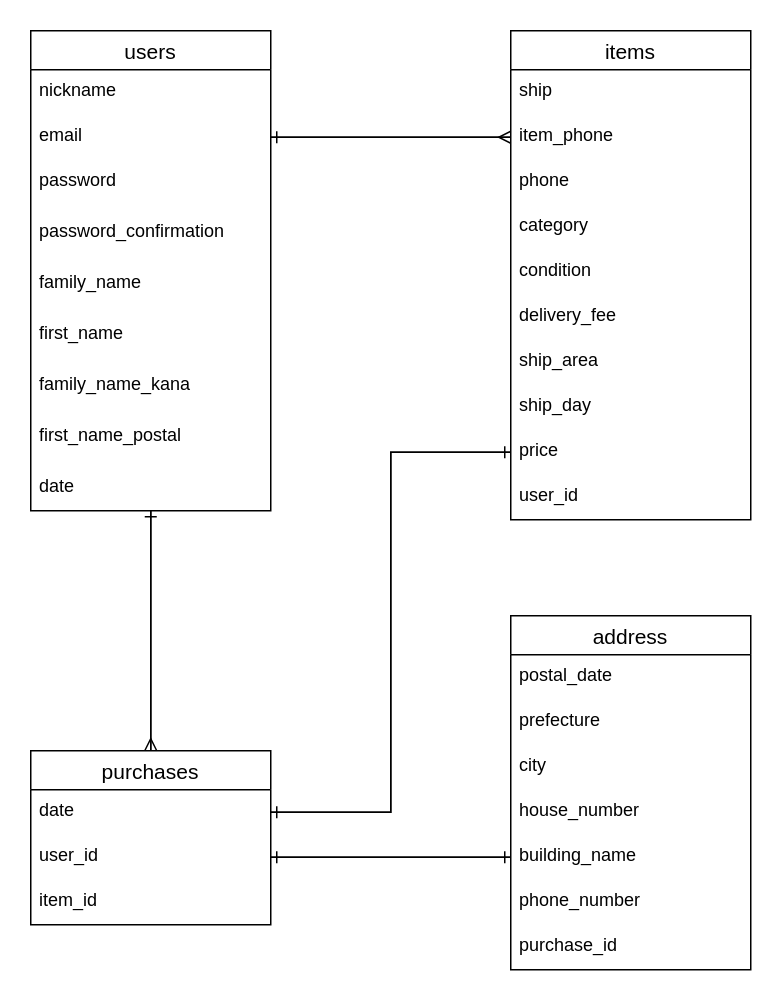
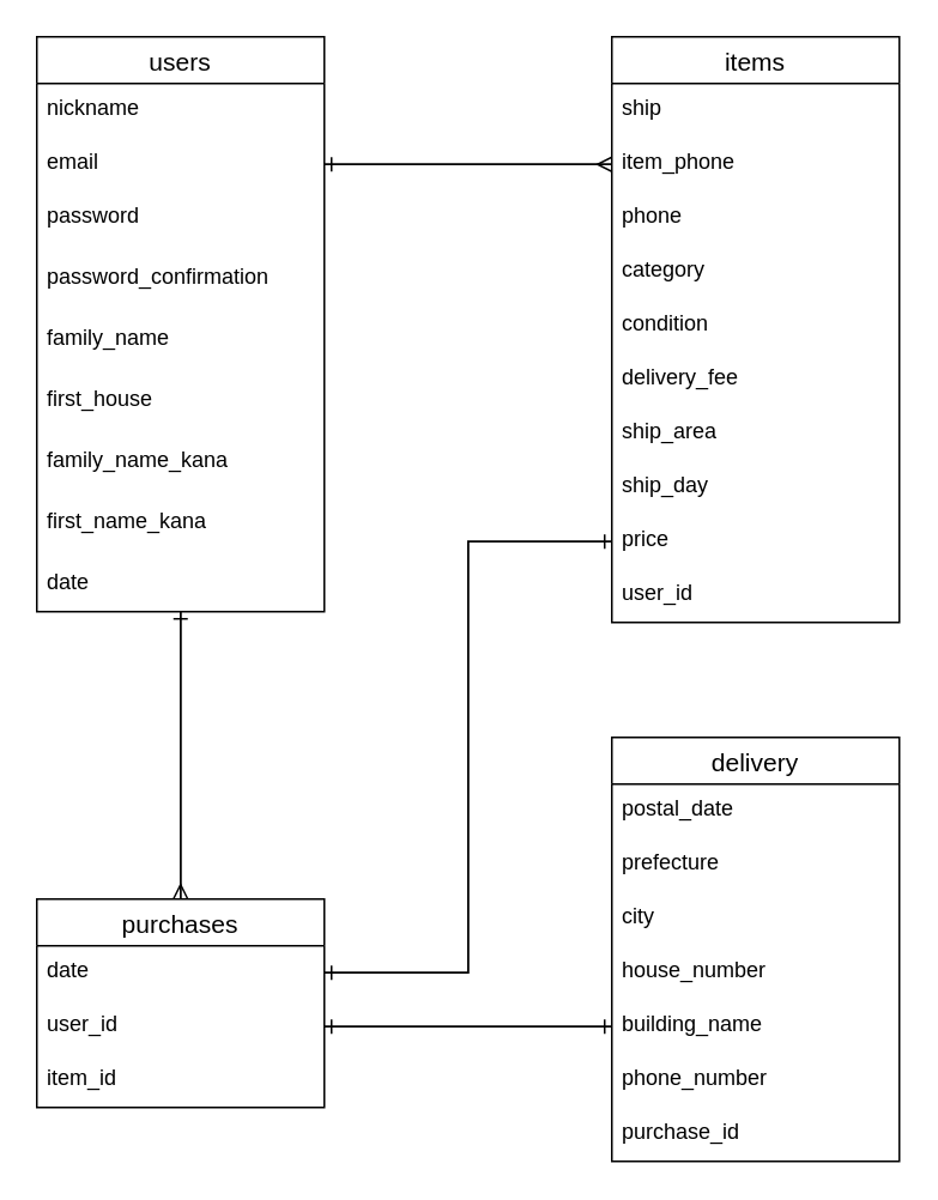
- <mxCell id="27" value="first_name" style="text;strokeColor=none;fillColor=none;spacingLeft=4;spacingRight=4;overflow=hidden;rotatable=0;points=[[0,0.5],[1,0.5]];portConstraint=eastwest;fontSize=12;rounded=0;" vertex="1" parent="21"><mxGeometry y="188" width="160" height="34" as="geometry" /></mxCell>
+ <mxCell id="27" value="first_house" style="text;strokeColor=none;fillColor=none;spacingLeft=4;spacingRight=4;overflow=hidden;rotatable=0;points=[[0,0.5],[1,0.5]];portConstraint=eastwest;fontSize=12;rounded=0;" vertex="1" parent="21"><mxGeometry y="188" width="160" height="34" as="geometry" /></mxCell>
- <mxCell id="29" value="first_name_postal" style="text;strokeColor=none;fillColor=none;spacingLeft=4;spacingRight=4;overflow=hidden;rotatable=0;points=[[0,0.5],[1,0.5]];portConstraint=eastwest;fontSize=12;rounded=0;" vertex="1" parent="21"><mxGeometry y="256" width="160" height="34" as="geometry" /></mxCell>
+ <mxCell id="29" value="first_name_kana" style="text;strokeColor=none;fillColor=none;spacingLeft=4;spacingRight=4;overflow=hidden;rotatable=0;points=[[0,0.5],[1,0.5]];portConstraint=eastwest;fontSize=12;rounded=0;" vertex="1" parent="21"><mxGeometry y="256" width="160" height="34" as="geometry" /></mxCell>
- <mxCell id="33" value="address" style="swimlane;fontStyle=0;childLayout=stackLayout;horizontal=1;startSize=26;horizontalStack=0;resizeParent=1;resizeParentMax=0;resizeLast=0;collapsible=1;marginBottom=0;align=center;fontSize=14;rounded=0;" vertex="1" parent="1"><mxGeometry x="340" y="410" width="160" height="236" as="geometry" /></mxCell>
+ <mxCell id="33" value="delivery" style="swimlane;fontStyle=0;childLayout=stackLayout;horizontal=1;startSize=26;horizontalStack=0;resizeParent=1;resizeParentMax=0;resizeLast=0;collapsible=1;marginBottom=0;align=center;fontSize=14;rounded=0;" vertex="1" parent="1"><mxGeometry x="340" y="410" width="160" height="236" as="geometry" /></mxCell>
